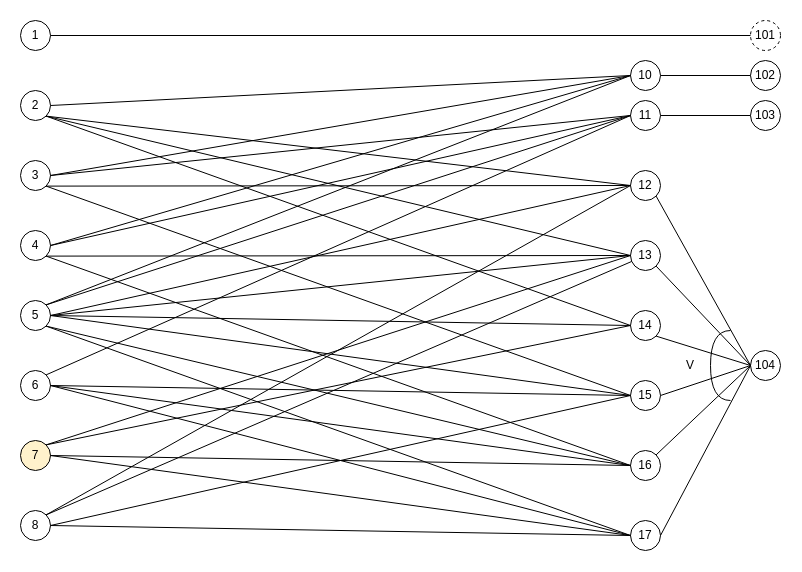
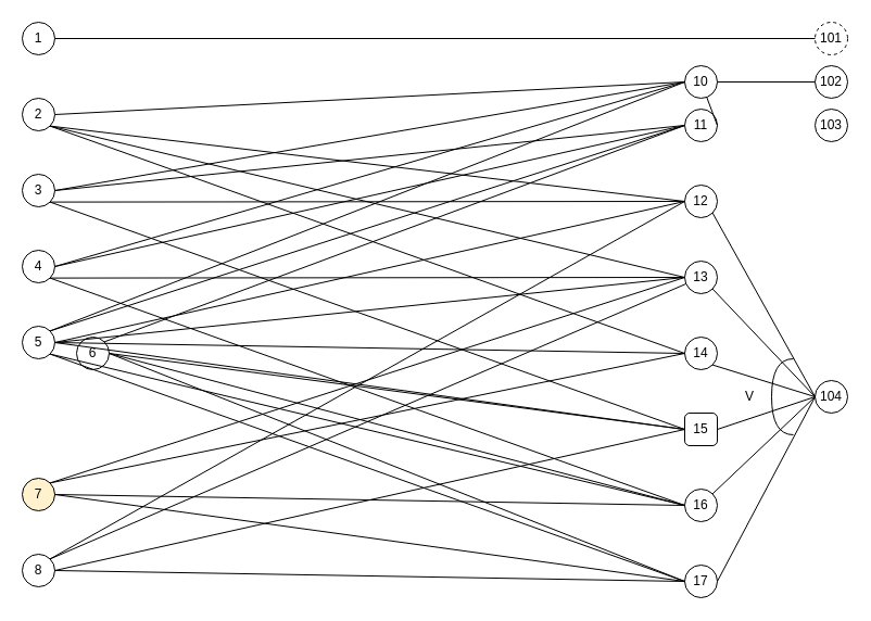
- <mxCell id="25" value="" style="endArrow=none;html=1;exitX=1;exitY=0.5;exitDx=0;exitDy=0;entryX=0;entryY=0.5;entryDx=0;entryDy=0;" edge="1" parent="1" source="20" target="12"><mxGeometry width="50" height="50" relative="1" as="geometry"><mxPoint x="370" y="290" as="sourcePoint" /><mxPoint x="420" y="240" as="targetPoint" /></mxGeometry></mxCell>
+ <mxCell id="25" value="" style="endArrow=none;html=1;exitX=1;exitY=0.5;exitDx=0;exitDy=0;" edge="1" parent="1" source="20" target="14"><mxGeometry width="50" height="50" relative="1" as="geometry"><mxPoint x="370" y="290" as="sourcePoint" /><mxPoint x="420" y="240" as="targetPoint" /></mxGeometry></mxCell>
- <mxCell id="7" value="6" style="ellipse;whiteSpace=wrap;html=1;aspect=fixed;" vertex="1" parent="1"><mxGeometry x="20" y="370" width="30" height="30" as="geometry" /></mxCell>
+ <mxCell id="7" value="6" style="ellipse;whiteSpace=wrap;html=1;aspect=fixed;" vertex="1" parent="1"><mxGeometry x="70" y="310" width="30" height="30" as="geometry" /></mxCell>
- <mxCell id="29" value="15" style="ellipse;whiteSpace=wrap;html=1;aspect=fixed;" vertex="1" parent="1"><mxGeometry x="630" y="380" width="30" height="30" as="geometry" /></mxCell>
+ <mxCell id="29" value="15" style="whiteSpace=wrap;html=1;aspect=fixed;rounded=1;" vertex="1" parent="1"><mxGeometry x="630" y="380" width="30" height="30" as="geometry" /></mxCell>
